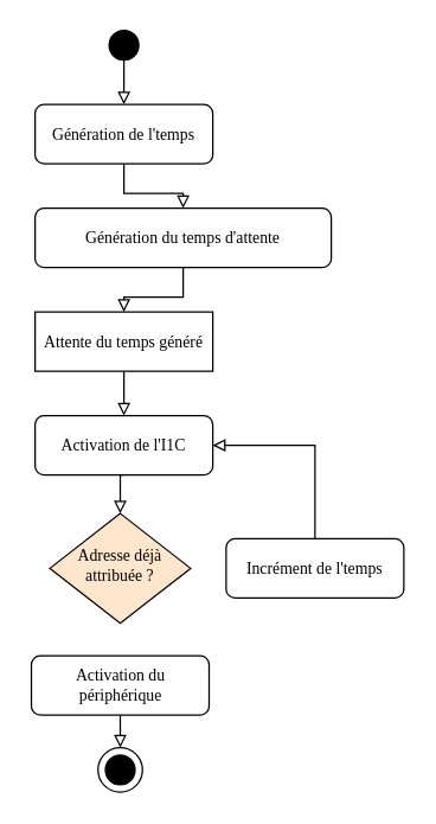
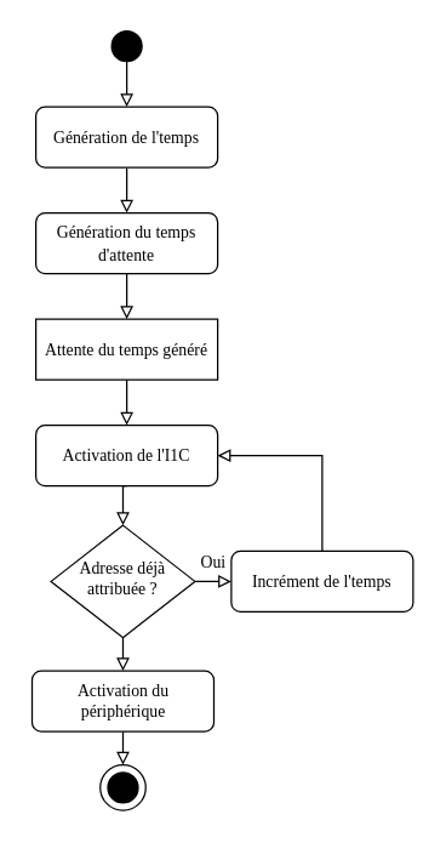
- <mxCell id="7" value="&lt;font face=&quot;computer modern&quot; style=&quot;font-size: 11px;&quot; data-font-src=&quot;https://fonts.googleapis.com/css?family=computer+modern&quot;&gt;Génération du temps d'attente&lt;/font&gt;" style="rounded=1;whiteSpace=wrap;html=1;fontSize=12;glass=0;strokeWidth=1;shadow=0;" parent="1" vertex="1"><mxGeometry x="23" y="140" width="200" height="40" as="geometry" /></mxCell>
+ <mxCell id="7" value="&lt;font face=&quot;computer modern&quot; style=&quot;font-size: 11px;&quot; data-font-src=&quot;https://fonts.googleapis.com/css?family=computer+modern&quot;&gt;Génération du temps d'attente&lt;/font&gt;" style="rounded=1;whiteSpace=wrap;html=1;fontSize=12;glass=0;strokeWidth=1;shadow=0;" parent="1" vertex="1"><mxGeometry x="23" y="140" width="120" height="40" as="geometry" /></mxCell>
- <mxCell id="10" value="&lt;font data-font-src=&quot;https://fonts.googleapis.com/css?family=computer+modern&quot; face=&quot;computer modern&quot;&gt;Adresse déjà attribuée ?&lt;/font&gt;" style="rhombus;whiteSpace=wrap;html=1;shadow=0;fontFamily=asap;fontSize=11;align=center;strokeWidth=1;spacing=6;spacingTop=-4;fontSource=https%3A%2F%2Ffonts.googleapis.com%2Fcss%3Ffamily%3Dasap;fillColor=#ffe6cc;" parent="1" vertex="1"><mxGeometry x="33" y="346" width="95" height="74" as="geometry" /></mxCell>
+ <mxCell id="10" value="&lt;font data-font-src=&quot;https://fonts.googleapis.com/css?family=computer+modern&quot; face=&quot;computer modern&quot;&gt;Adresse déjà attribuée ?&lt;/font&gt;" style="rhombus;whiteSpace=wrap;html=1;shadow=0;fontFamily=asap;fontSize=11;align=center;strokeWidth=1;spacing=6;spacingTop=-4;fontSource=https%3A%2F%2Ffonts.googleapis.com%2Fcss%3Ffamily%3Dasap;" parent="1" vertex="1"><mxGeometry x="33" y="346" width="95" height="74" as="geometry" /></mxCell>
+ <mxCell id="8" value="Oui" style="edgeStyle=orthogonalEdgeStyle;rounded=0;orthogonalLoop=1;jettySize=auto;html=1;exitX=1;exitY=0.5;exitDx=0;exitDy=0;entryX=0;entryY=0.5;entryDx=0;entryDy=0;endArrow=block;endFill=0;fontFamily=computer modern;fontSource=https%3A%2F%2Ffonts.googleapis.com%2Fcss%3Ffamily%3Dcomputer%2Bmodern;" parent="1" source="10" target="16" edge="1"><mxGeometry y="13" relative="1" as="geometry"><mxPoint as="offset" /></mxGeometry></mxCell>
+ <mxCell id="9" style="edgeStyle=orthogonalEdgeStyle;rounded=0;orthogonalLoop=1;jettySize=auto;html=1;exitX=0.5;exitY=1;exitDx=0;exitDy=0;entryX=0.5;entryY=0;entryDx=0;entryDy=0;endArrow=block;endFill=0;" parent="1" source="10" target="18" edge="1"><mxGeometry relative="1" as="geometry" /></mxCell>
